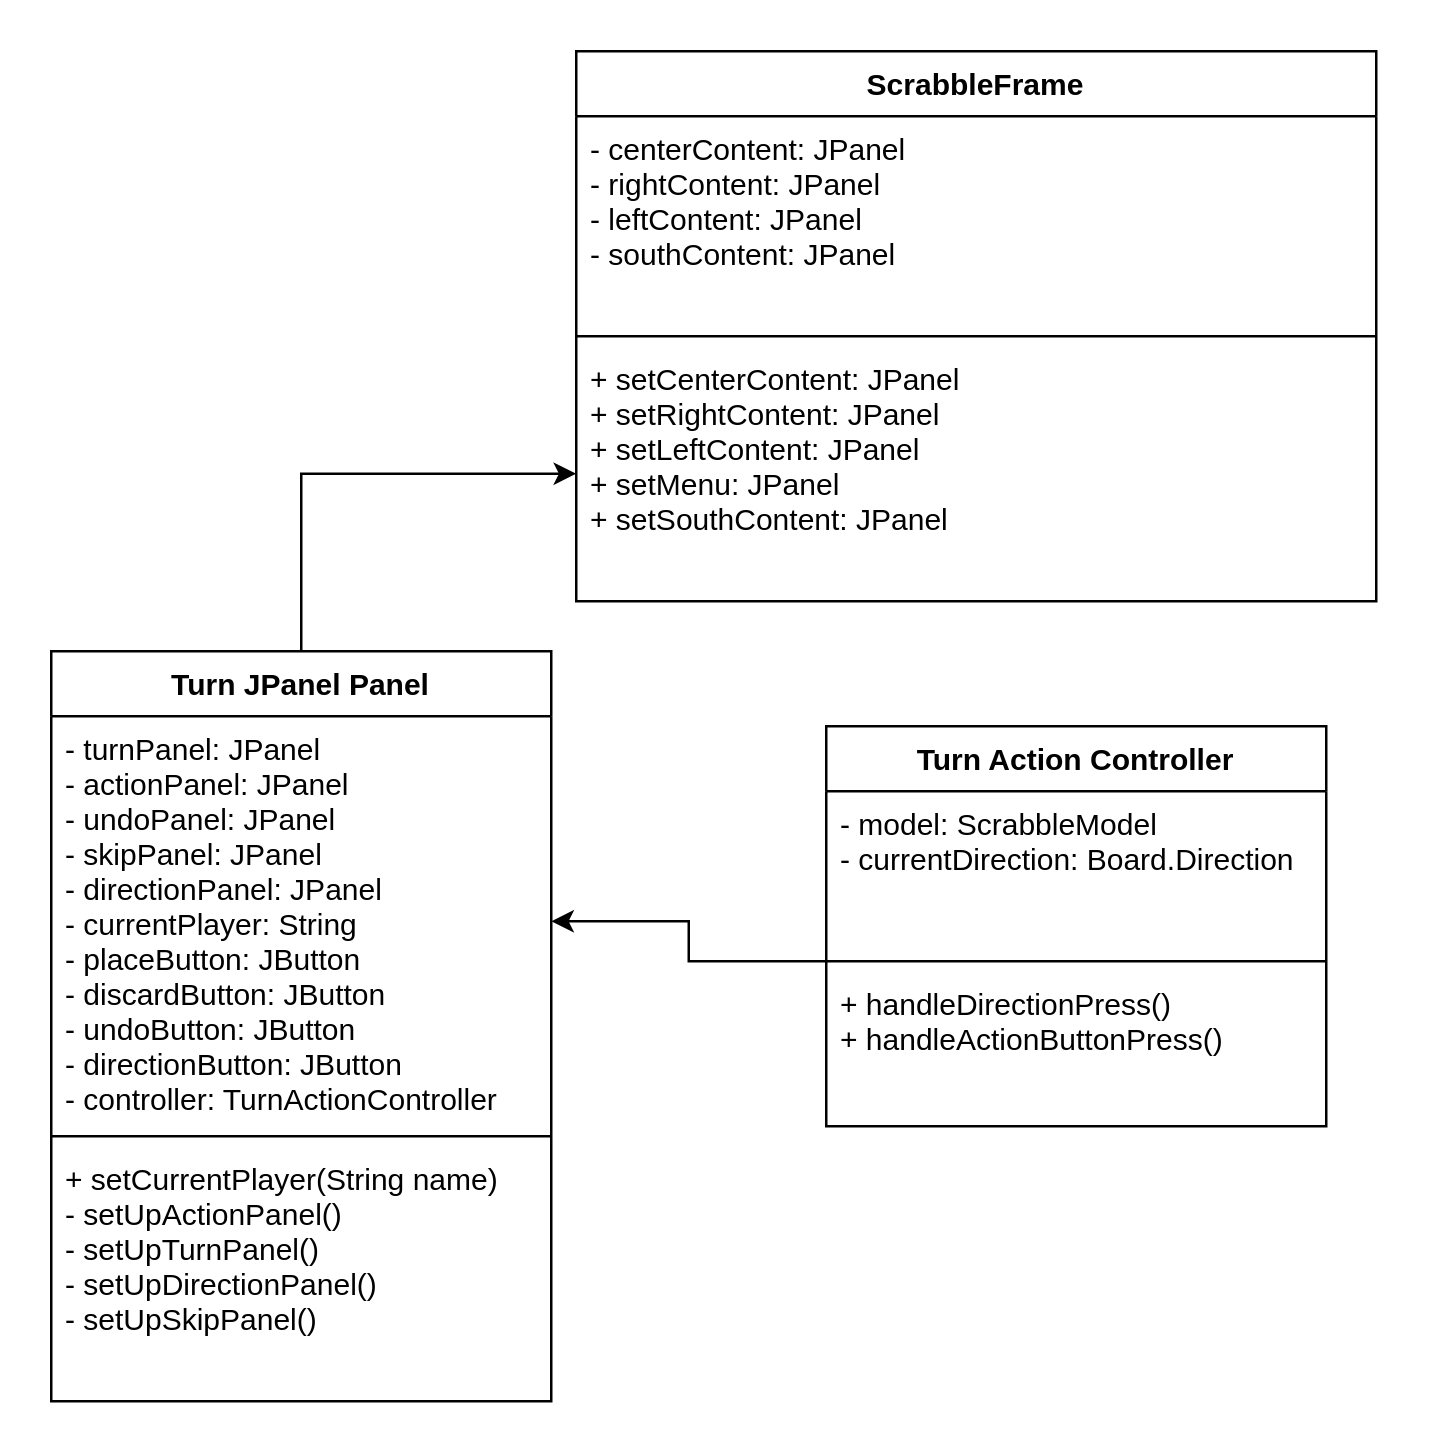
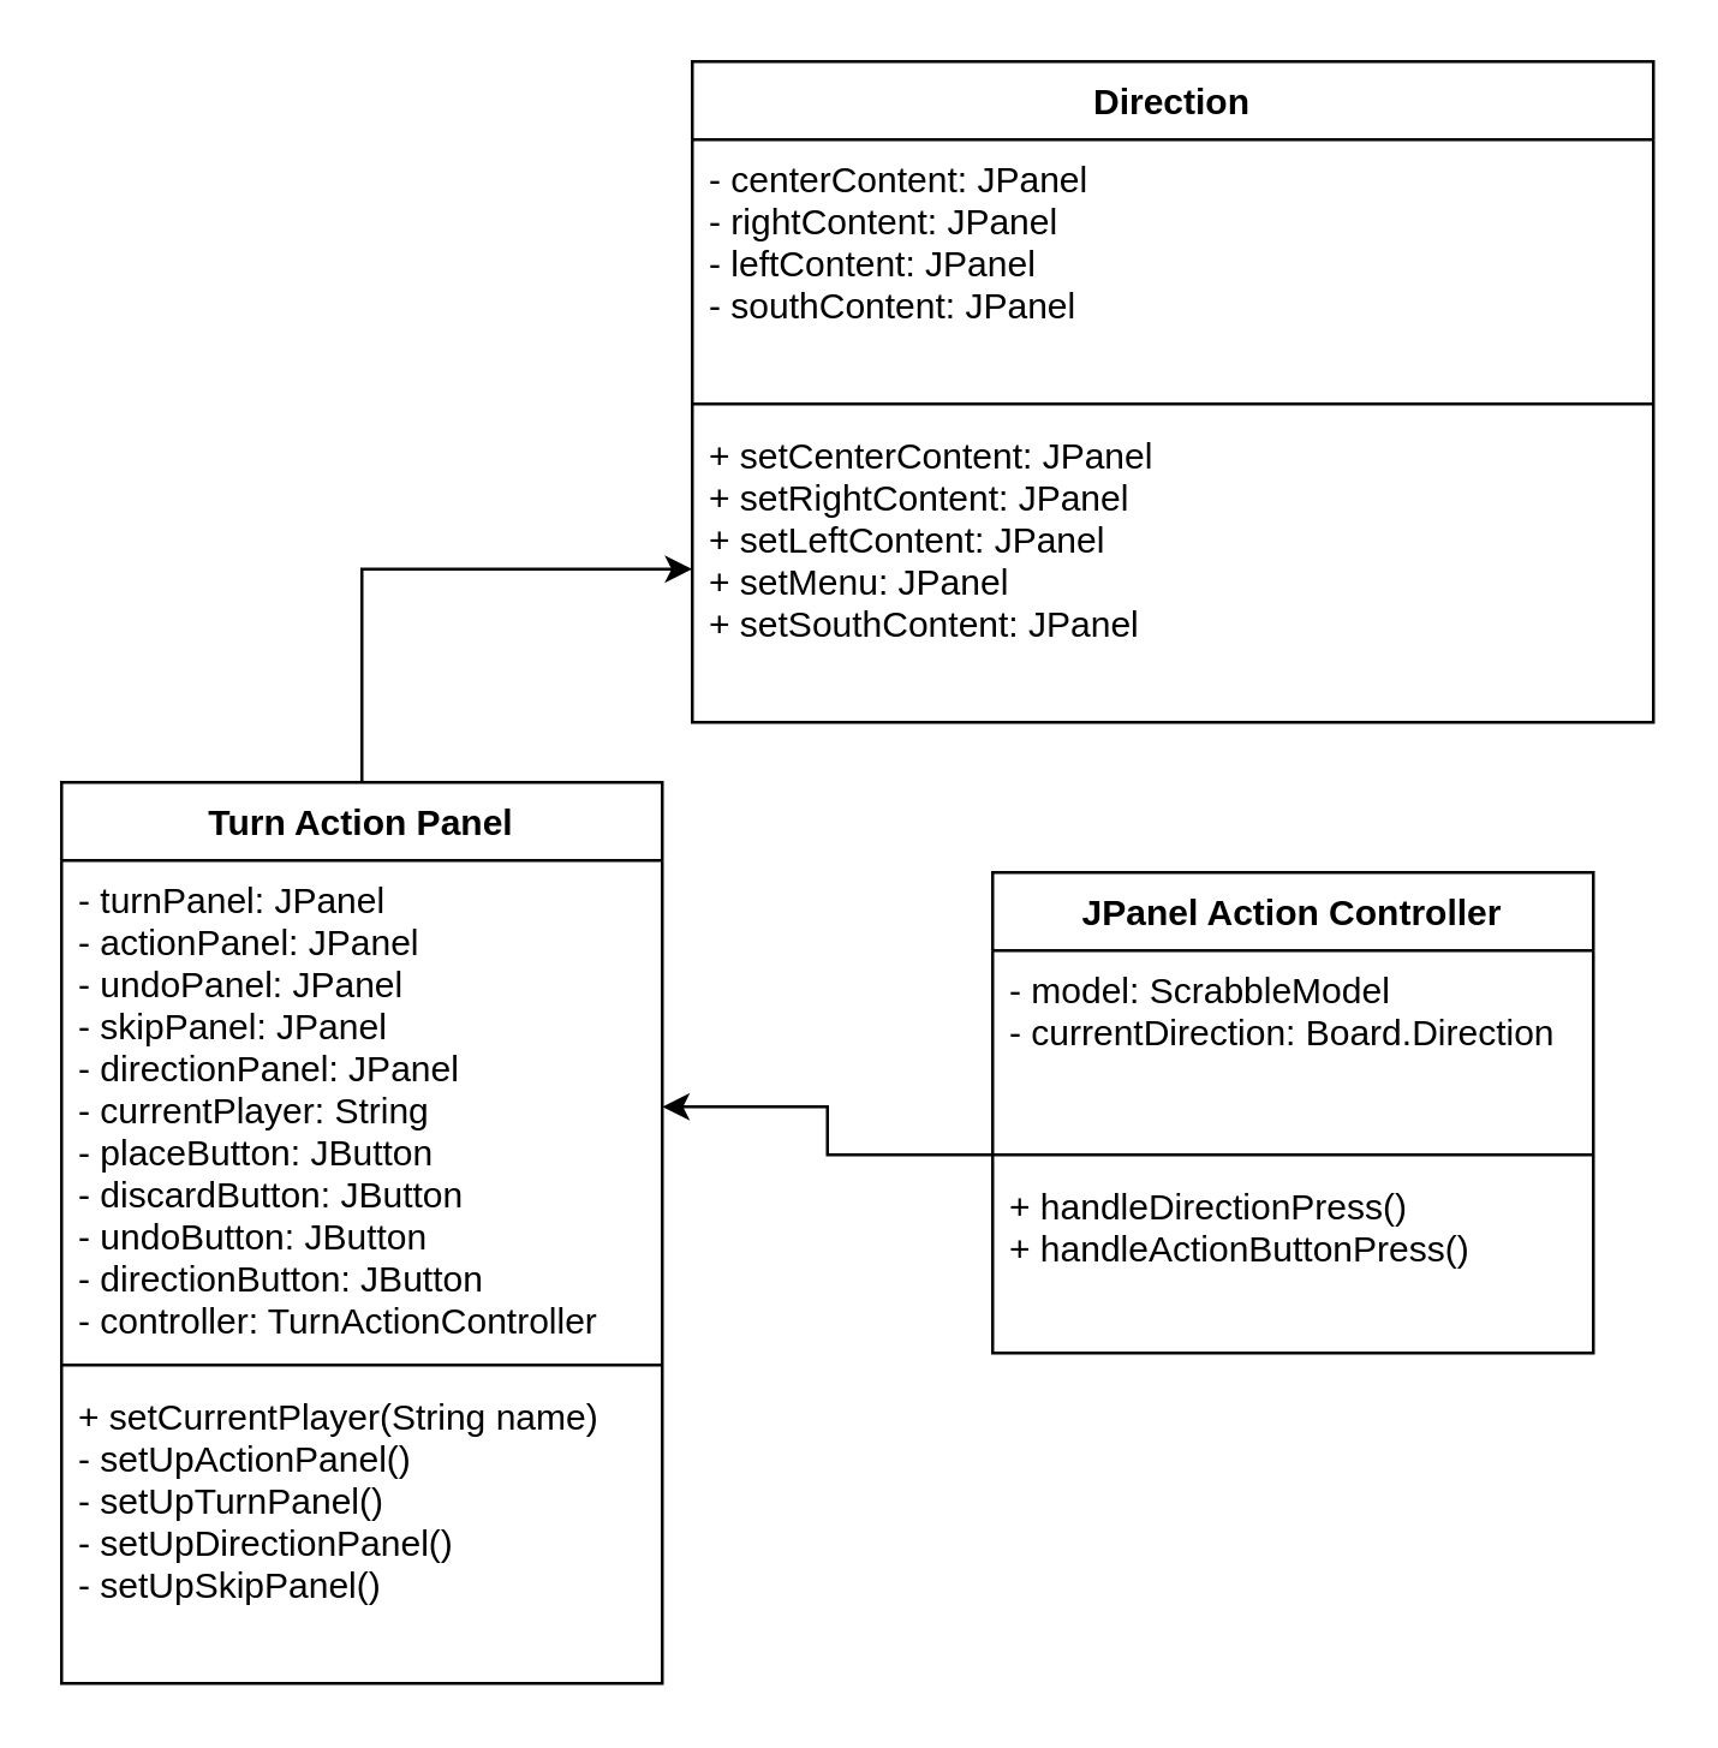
- <mxCell id="2" value="ScrabbleFrame" style="swimlane;fontStyle=1;align=center;verticalAlign=top;childLayout=stackLayout;horizontal=1;startSize=26;horizontalStack=0;resizeParent=1;resizeParentMax=0;resizeLast=0;collapsible=1;marginBottom=0;" parent="1" vertex="1"><mxGeometry x="230" y="20" width="320" height="220" as="geometry" /></mxCell>
+ <mxCell id="2" value="Direction" style="swimlane;fontStyle=1;align=center;verticalAlign=top;childLayout=stackLayout;horizontal=1;startSize=26;horizontalStack=0;resizeParent=1;resizeParentMax=0;resizeLast=0;collapsible=1;marginBottom=0;" parent="1" vertex="1"><mxGeometry x="230" y="20" width="320" height="220" as="geometry" /></mxCell>
- <mxCell id="7" value="Turn JPanel Panel" style="swimlane;fontStyle=1;align=center;verticalAlign=top;childLayout=stackLayout;horizontal=1;startSize=26;horizontalStack=0;resizeParent=1;resizeParentMax=0;resizeLast=0;collapsible=1;marginBottom=0;" parent="1" vertex="1"><mxGeometry x="20" y="260" width="200" height="300" as="geometry" /></mxCell>
+ <mxCell id="7" value="Turn Action Panel" style="swimlane;fontStyle=1;align=center;verticalAlign=top;childLayout=stackLayout;horizontal=1;startSize=26;horizontalStack=0;resizeParent=1;resizeParentMax=0;resizeLast=0;collapsible=1;marginBottom=0;" parent="1" vertex="1"><mxGeometry x="20" y="260" width="200" height="300" as="geometry" /></mxCell>
- <mxCell id="11" value="Turn Action Controller" style="swimlane;fontStyle=1;align=center;verticalAlign=top;childLayout=stackLayout;horizontal=1;startSize=26;horizontalStack=0;resizeParent=1;resizeParentMax=0;resizeLast=0;collapsible=1;marginBottom=0;" parent="1" vertex="1"><mxGeometry x="330" y="290" width="200" height="160" as="geometry" /></mxCell>
+ <mxCell id="11" value="JPanel Action Controller" style="swimlane;fontStyle=1;align=center;verticalAlign=top;childLayout=stackLayout;horizontal=1;startSize=26;horizontalStack=0;resizeParent=1;resizeParentMax=0;resizeLast=0;collapsible=1;marginBottom=0;" parent="1" vertex="1"><mxGeometry x="330" y="290" width="200" height="160" as="geometry" /></mxCell>
